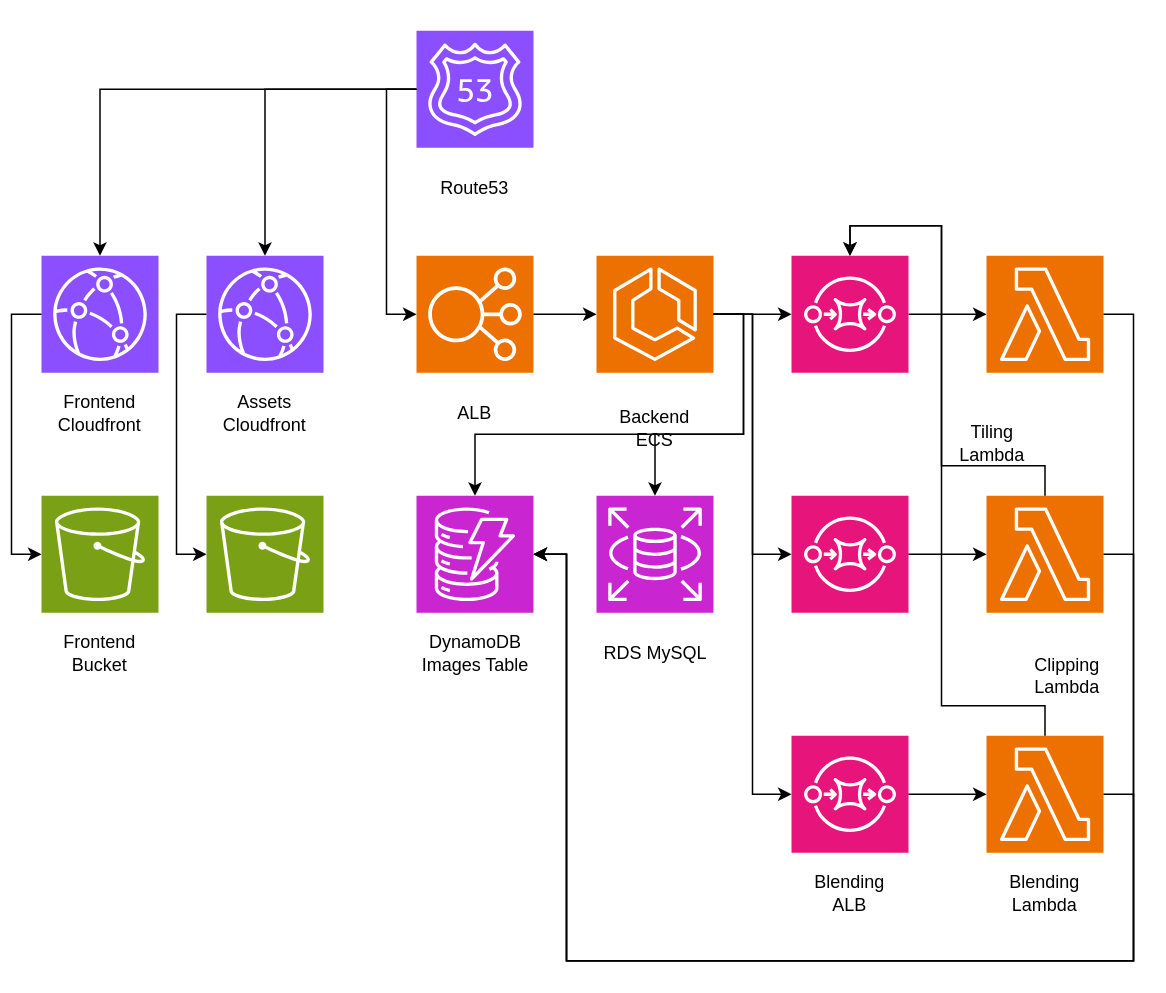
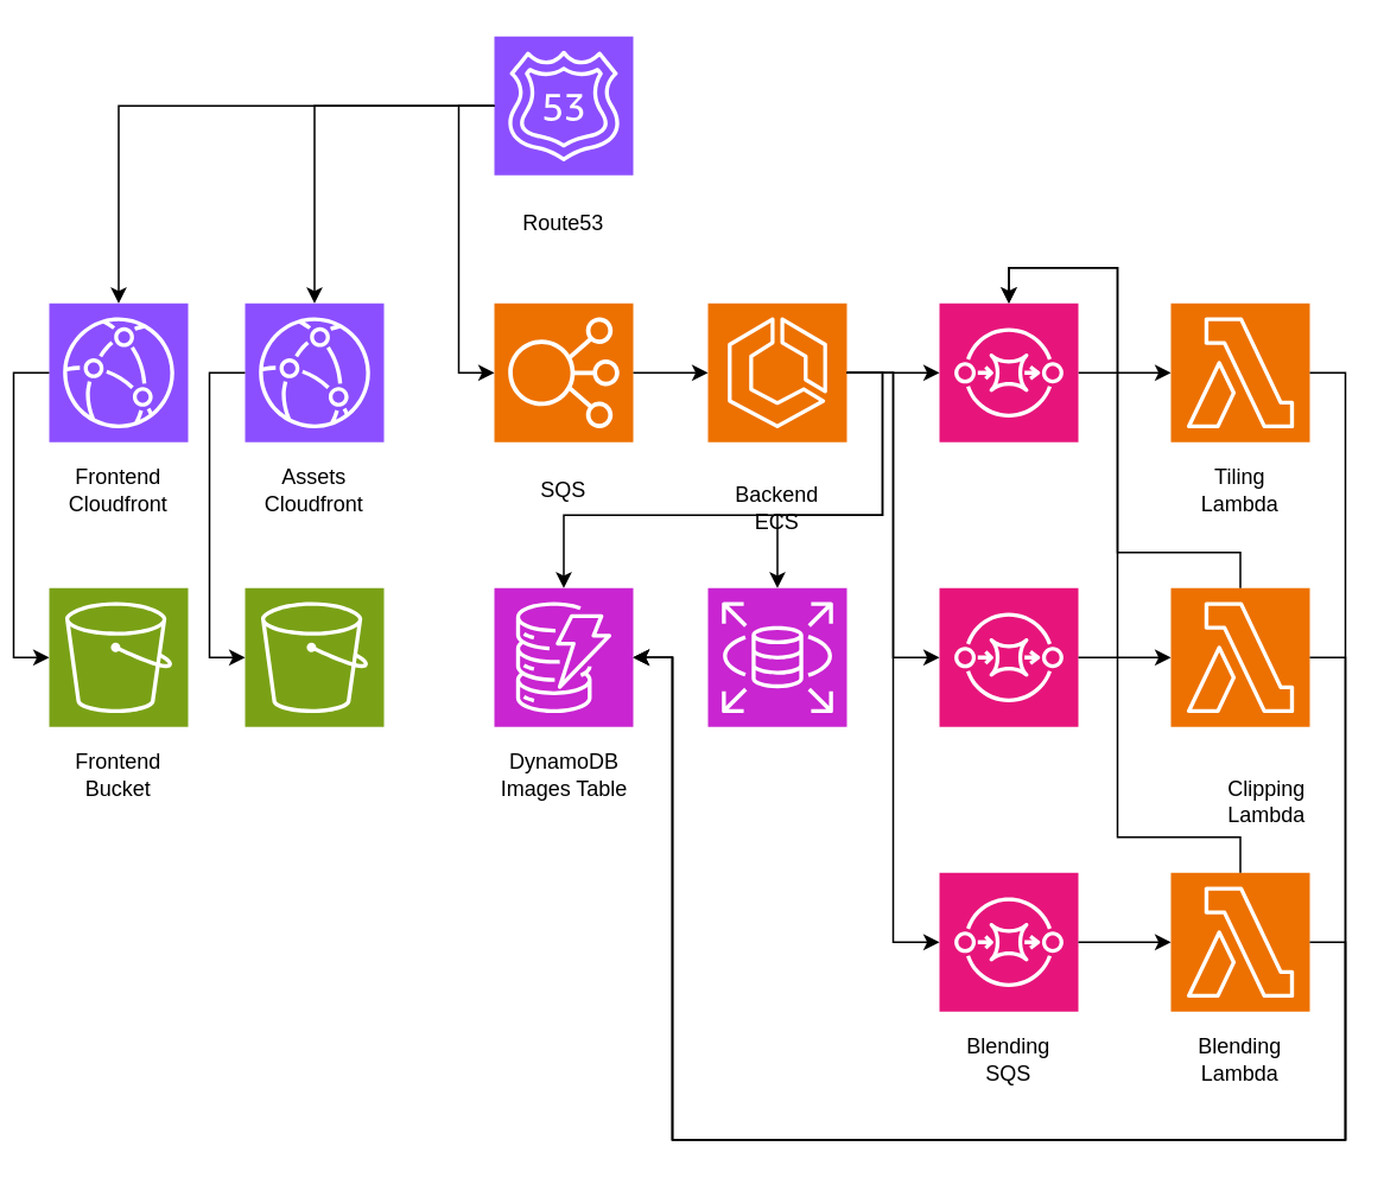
- <mxCell id="12" value="ALB" style="text;html=1;align=center;verticalAlign=middle;whiteSpace=wrap;rounded=0;" parent="1" vertex="1"><mxGeometry x="279" y="260" width="60" height="30" as="geometry" /></mxCell>
+ <mxCell id="12" value="SQS" style="text;html=1;align=center;verticalAlign=middle;whiteSpace=wrap;rounded=0;" parent="1" vertex="1"><mxGeometry x="279" y="260" width="60" height="30" as="geometry" /></mxCell>
- <mxCell id="22" value="Tiling Lambda" style="text;html=1;align=center;verticalAlign=middle;whiteSpace=wrap;rounded=0;" parent="1" vertex="1"><mxGeometry x="624" y="280" width="60" height="30" as="geometry" /></mxCell>
+ <mxCell id="22" value="Tiling Lambda" style="text;html=1;align=center;verticalAlign=middle;whiteSpace=wrap;rounded=0;" parent="1" vertex="1"><mxGeometry x="659" y="260" width="60" height="30" as="geometry" /></mxCell>
- <mxCell id="18" value="&lt;div&gt;RDS MySQL&lt;/div&gt;" style="text;html=1;align=center;verticalAlign=middle;whiteSpace=wrap;rounded=0;" parent="1" vertex="1"><mxGeometry x="388.5" y="420" width="81" height="30" as="geometry" /></mxCell>
- <mxCell id="28" value="Blending ALB" style="text;html=1;align=center;verticalAlign=middle;whiteSpace=wrap;rounded=0;" parent="1" vertex="1"><mxGeometry x="529" y="580" width="60" height="30" as="geometry" /></mxCell>
+ <mxCell id="28" value="Blending SQS" style="text;html=1;align=center;verticalAlign=middle;whiteSpace=wrap;rounded=0;" parent="1" vertex="1"><mxGeometry x="529" y="580" width="60" height="30" as="geometry" /></mxCell>
